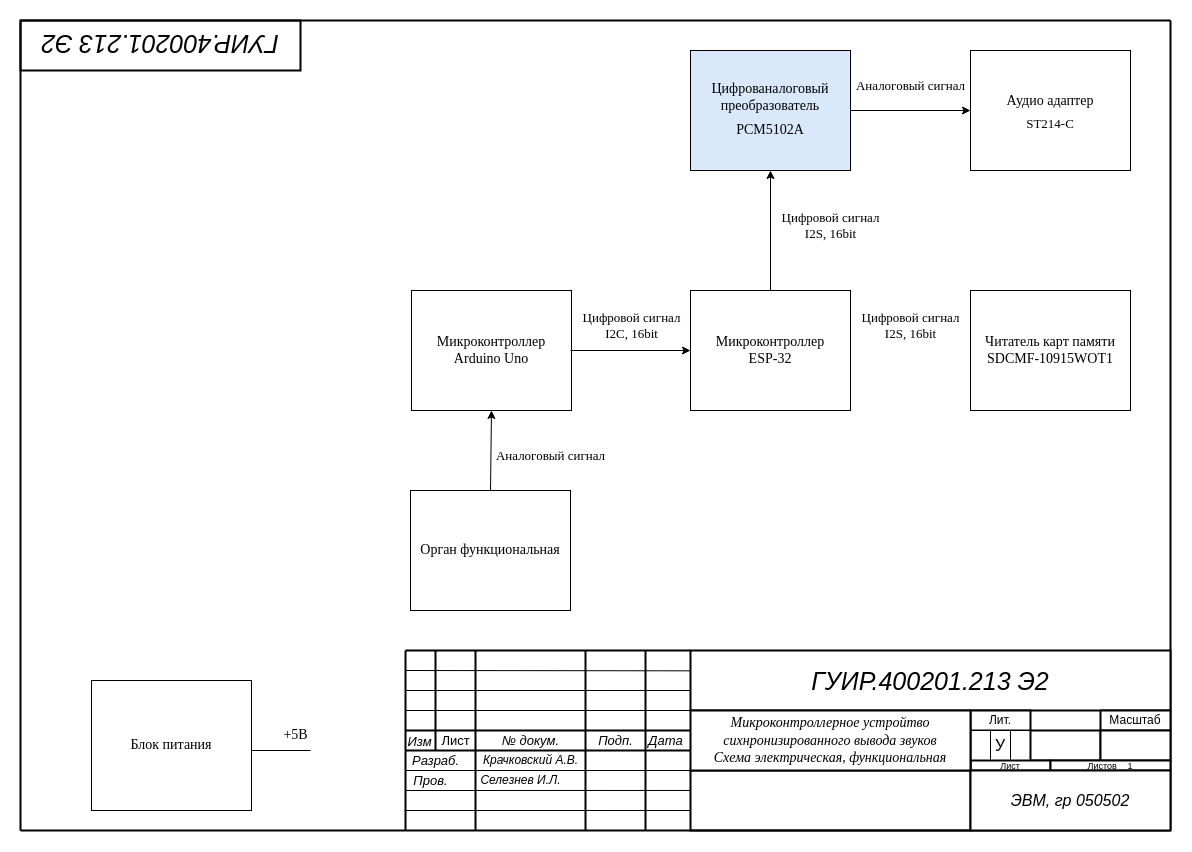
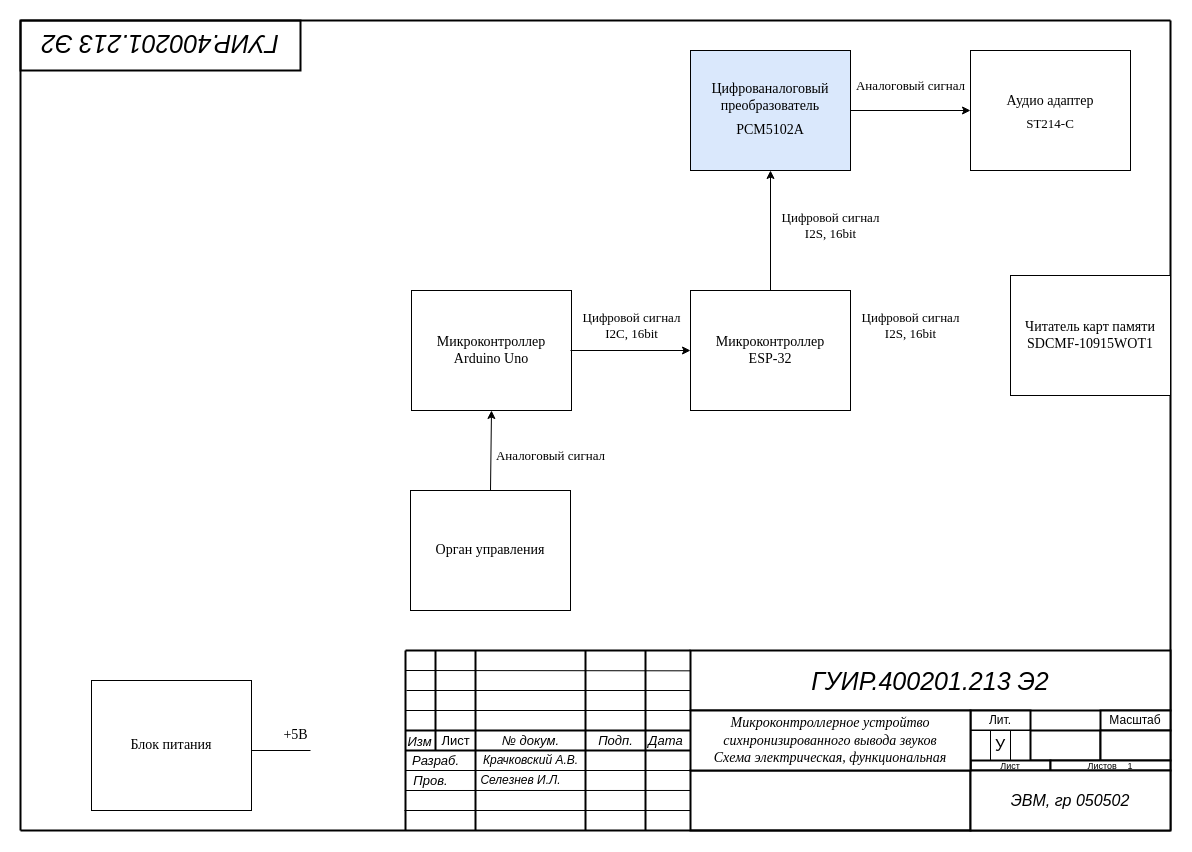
- <mxCell id="51" value="Читатель карт памяти&lt;br&gt;SDCMF-10915WOT1" style="rounded=0;whiteSpace=wrap;html=1;fontFamily=Times New Roman;fontSize=14;" parent="1" vertex="1"><mxGeometry x="970" y="290" width="160" height="120" as="geometry" /></mxCell>
+ <mxCell id="51" value="Читатель карт памяти&lt;br&gt;SDCMF-10915WOT1" style="rounded=0;whiteSpace=wrap;html=1;fontFamily=Times New Roman;fontSize=14;" parent="1" vertex="1"><mxGeometry x="1010" y="275" width="160" height="120" as="geometry" /></mxCell>
- <mxCell id="50" value="Орган функциональная" style="rounded=0;whiteSpace=wrap;html=1;fontFamily=Times New Roman;fontSize=14;" parent="1" vertex="1"><mxGeometry x="410" y="490" width="160" height="120" as="geometry" /></mxCell>
+ <mxCell id="50" value="Орган управления" style="rounded=0;whiteSpace=wrap;html=1;fontFamily=Times New Roman;fontSize=14;" parent="1" vertex="1"><mxGeometry x="410" y="490" width="160" height="120" as="geometry" /></mxCell>
